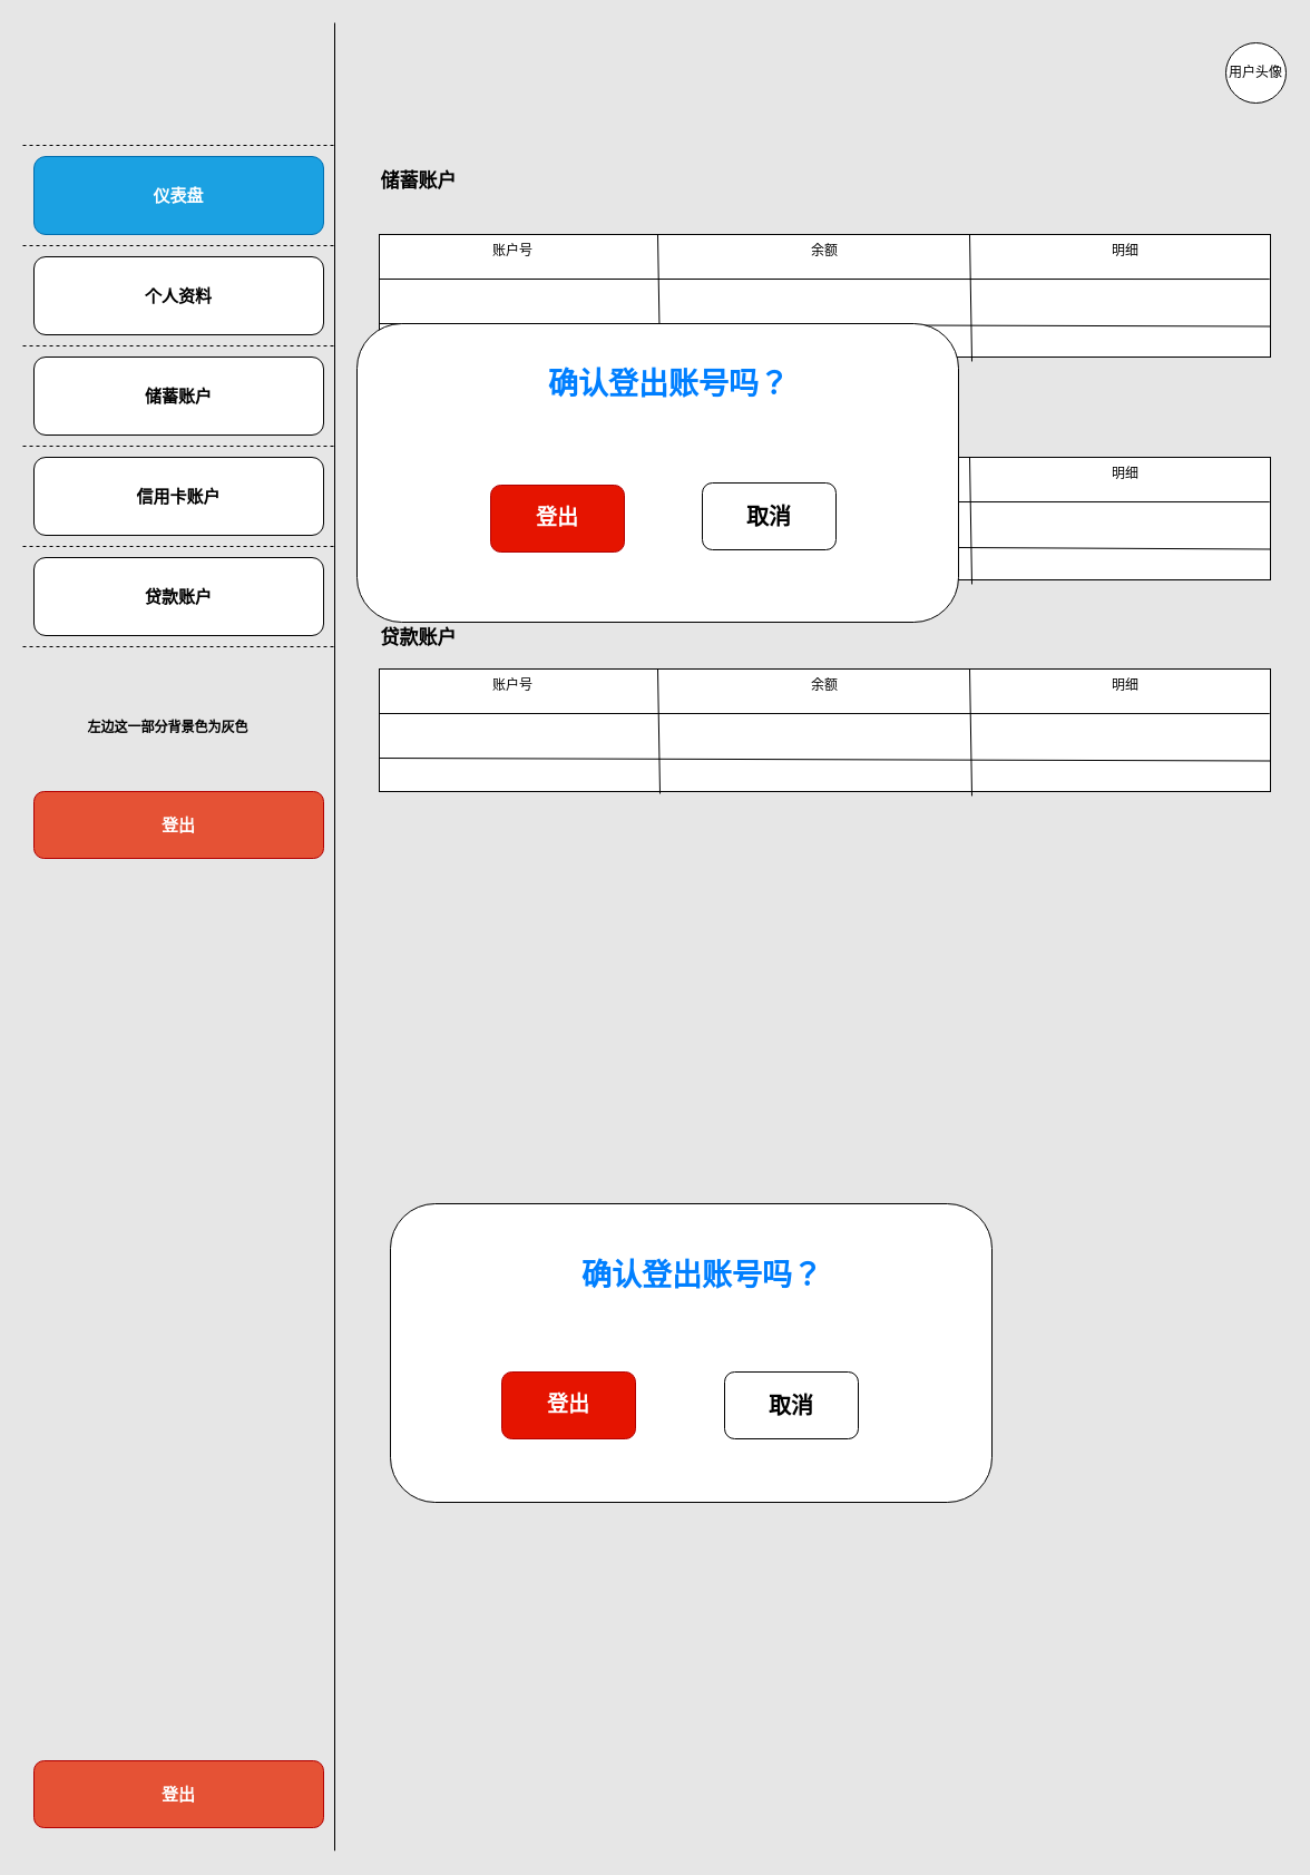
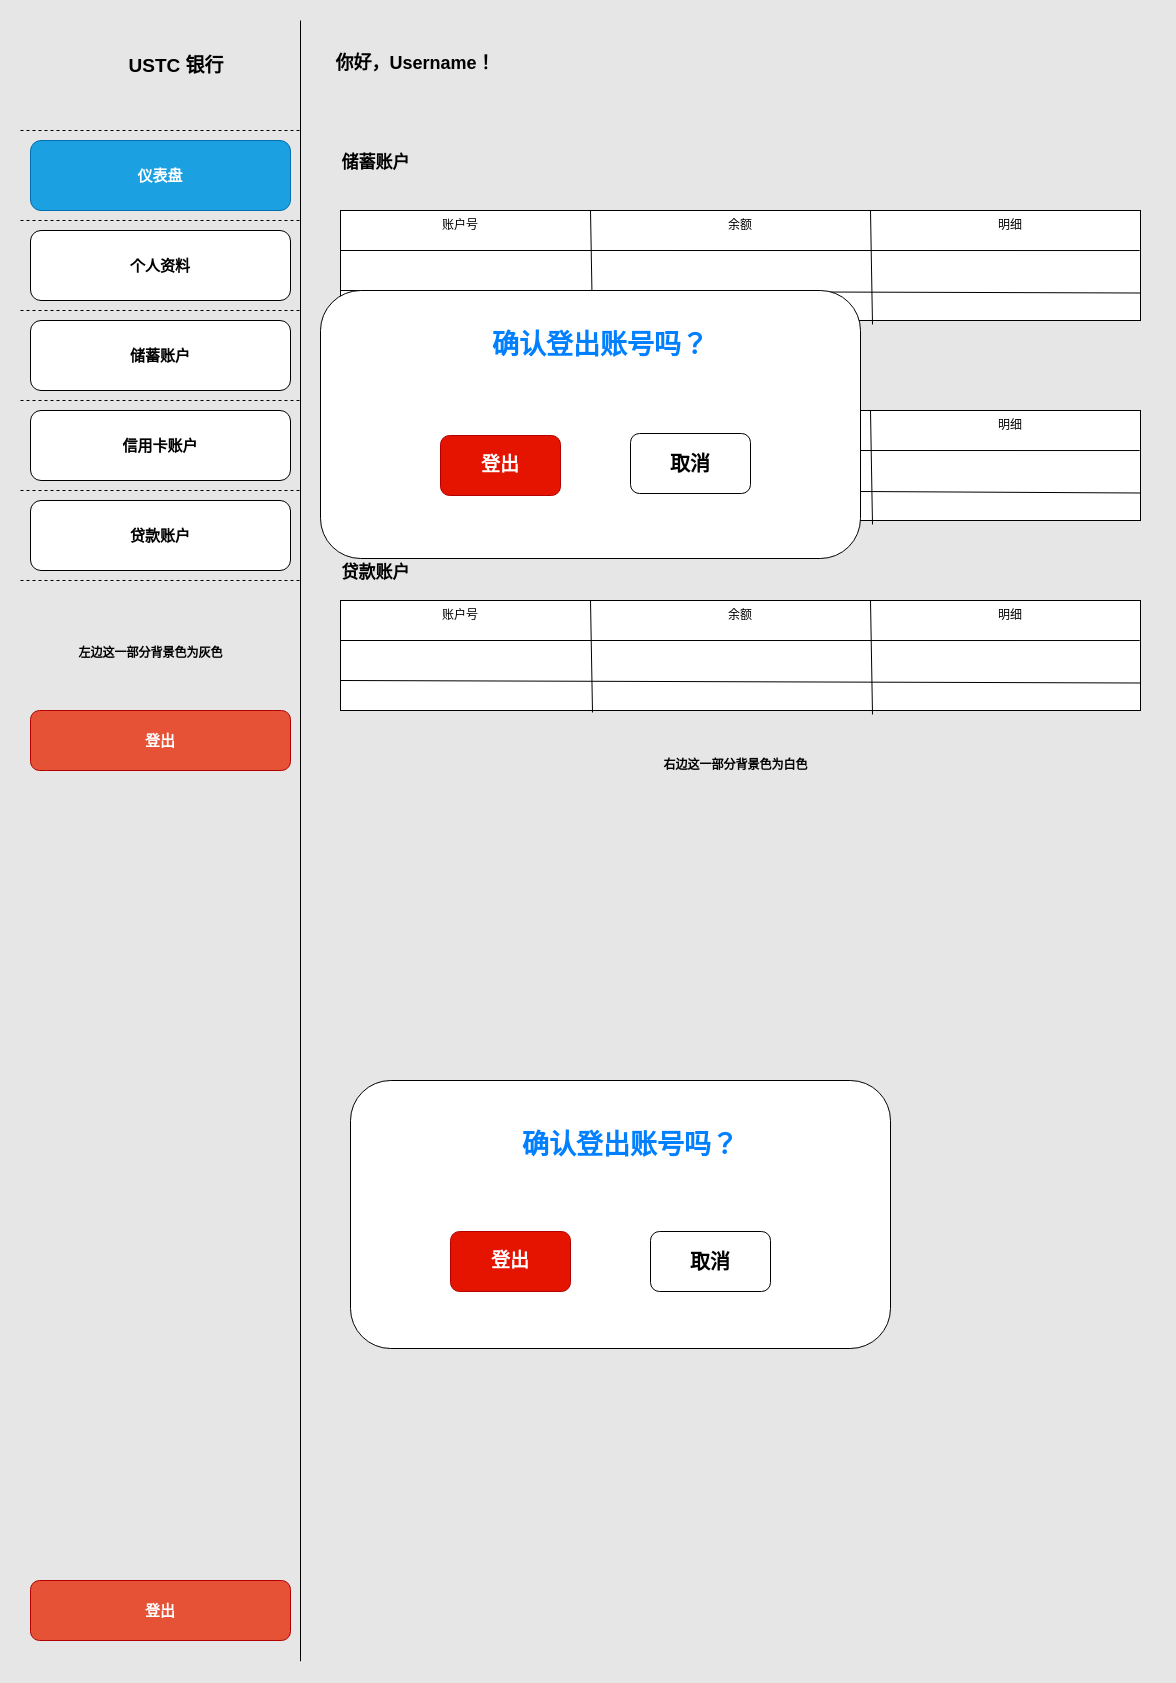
+ <mxCell id="17" value="&lt;b&gt;&lt;font style=&quot;font-size: 18px;&quot;&gt;你好，Username！&lt;/font&gt;&lt;/b&gt;" style="text;html=1;strokeColor=none;fillColor=none;align=center;verticalAlign=middle;whiteSpace=wrap;rounded=0;" vertex="1" parent="1"><mxGeometry x="330" y="48" width="170" height="30" as="geometry" /></mxCell>
- <mxCell id="18" value="用户头像" style="ellipse;whiteSpace=wrap;html=1;aspect=fixed;" vertex="1" parent="1"><mxGeometry x="1100" y="38" width="54" height="54" as="geometry" /></mxCell>
+ <mxCell id="4" value="&lt;b style=&quot;&quot;&gt;&lt;font style=&quot;font-size: 19px;&quot;&gt;USTC 银行&lt;/font&gt;&lt;/b&gt;" style="text;html=1;strokeColor=none;fillColor=none;align=center;verticalAlign=middle;whiteSpace=wrap;rounded=0;" vertex="1" parent="1"><mxGeometry x="114" y="48" width="124" height="36" as="geometry" /></mxCell>
+ <mxCell id="19" value="&lt;b&gt;右边这一部分背景色为白色&lt;/b&gt;" style="text;html=1;align=center;verticalAlign=middle;resizable=0;points=[];autosize=1;strokeColor=none;fillColor=none;" vertex="1" parent="1"><mxGeometry x="650" y="750" width="170" height="30" as="geometry" /></mxCell>
